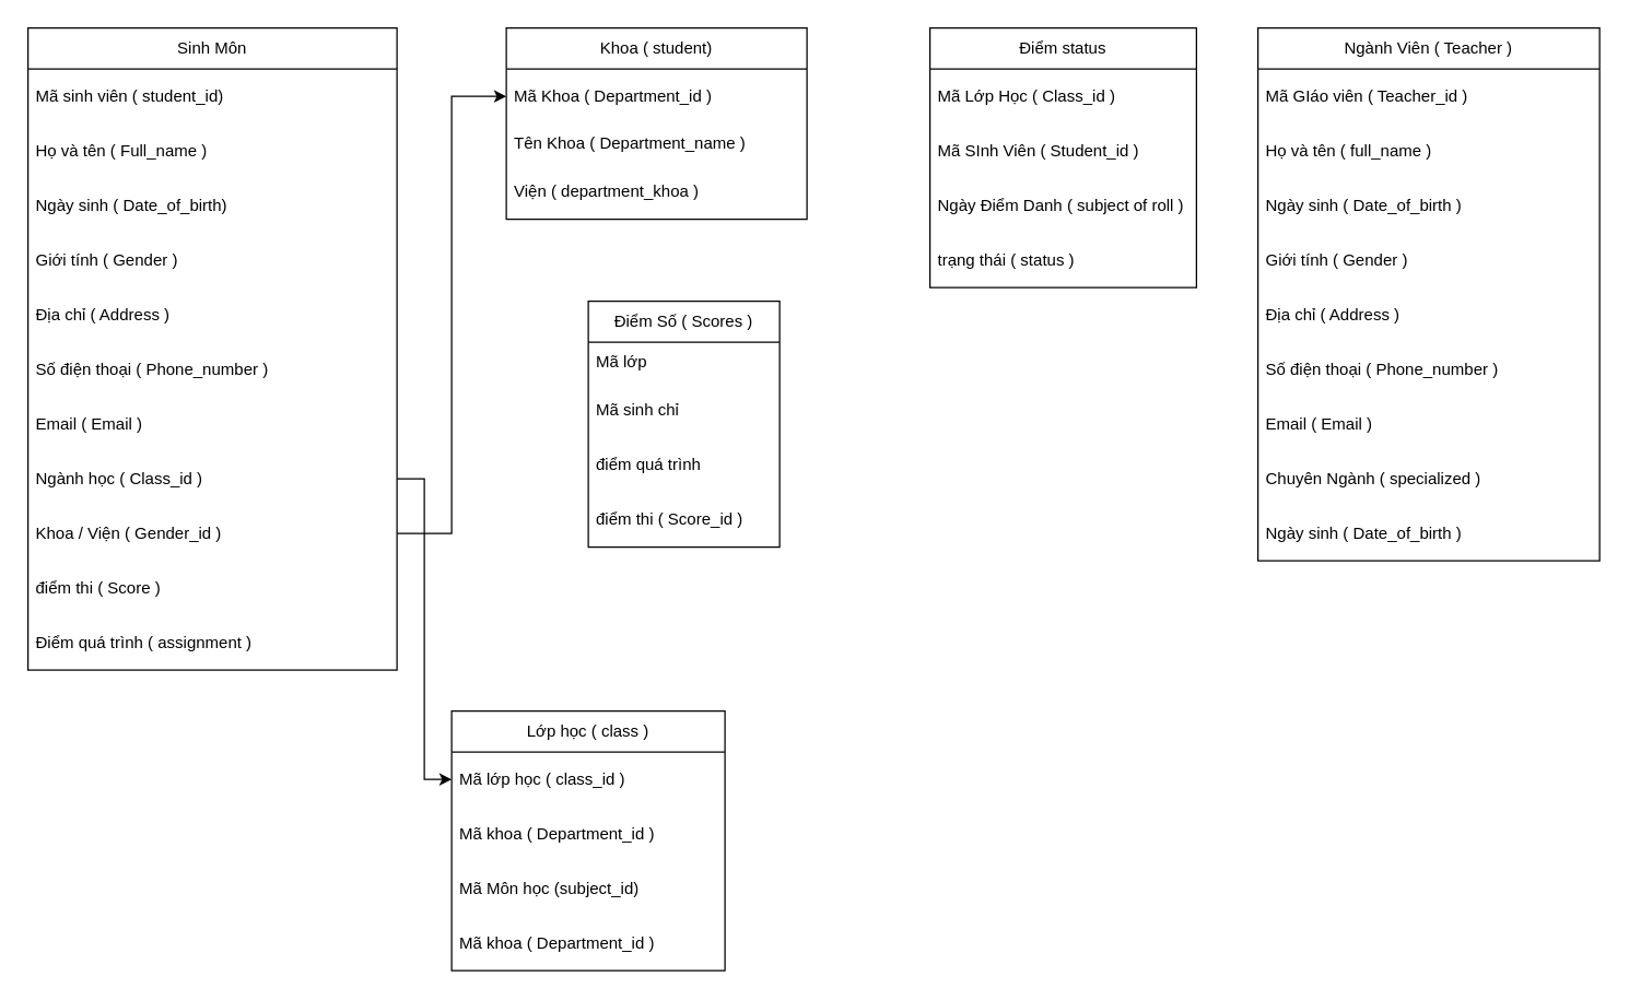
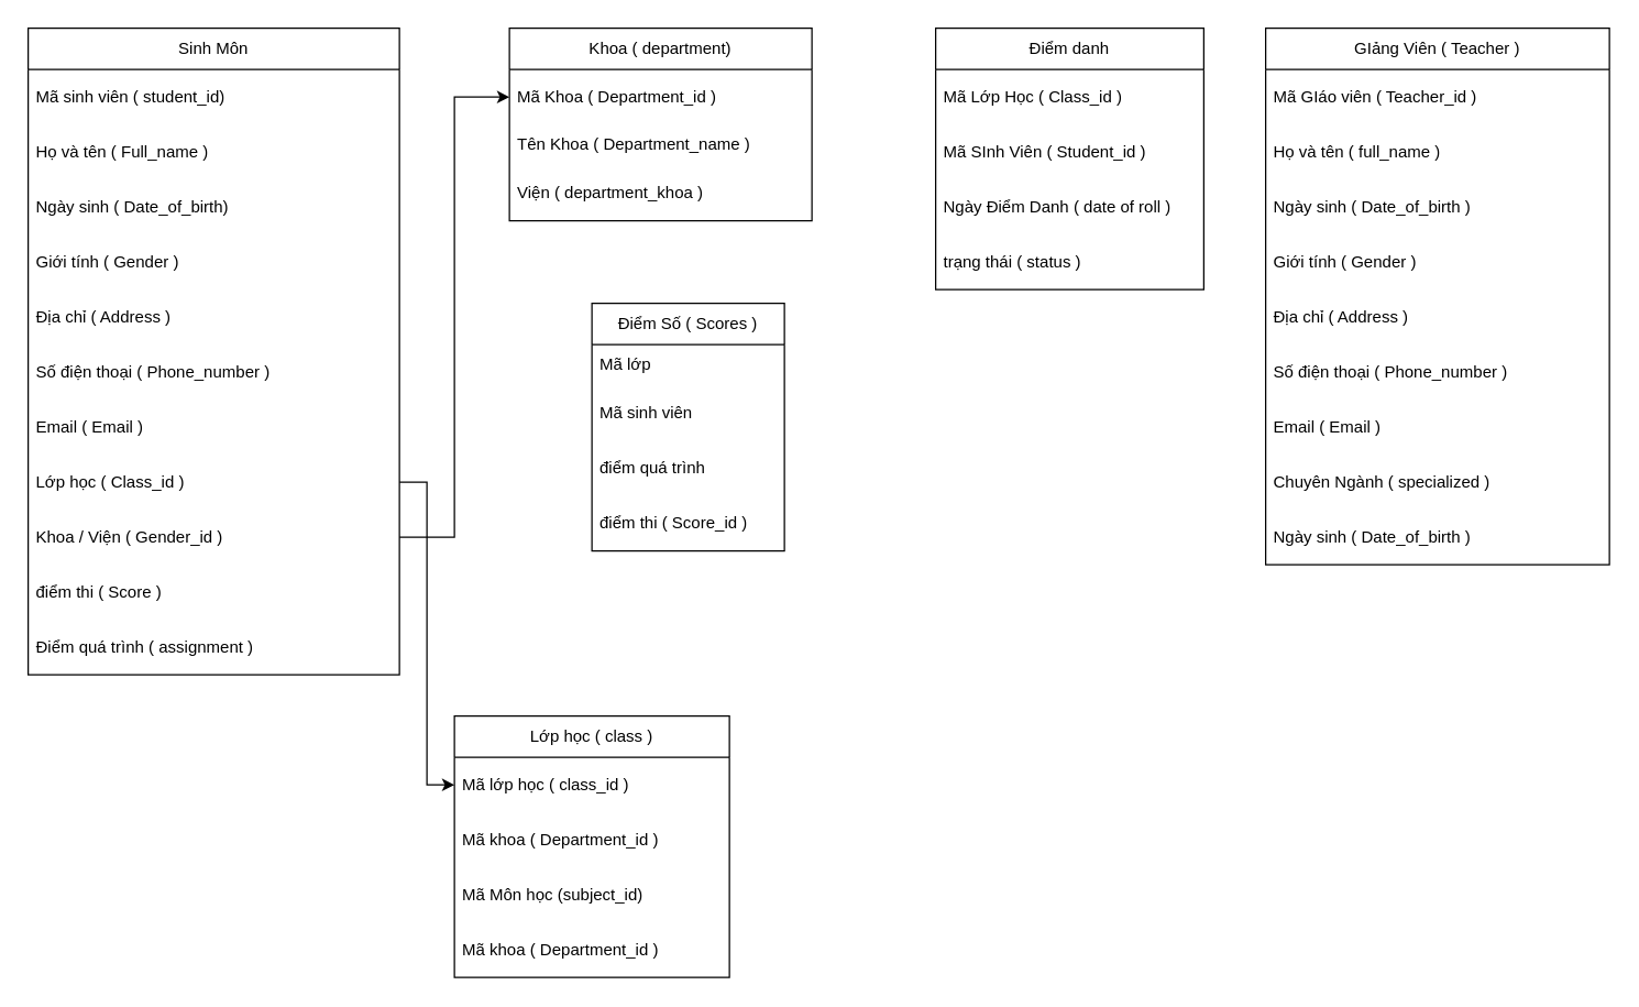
- <mxCell id="14" value="Khoa ( student)" style="swimlane;fontStyle=0;childLayout=stackLayout;horizontal=1;startSize=30;horizontalStack=0;resizeParent=1;resizeParentMax=0;resizeLast=0;collapsible=1;marginBottom=0;whiteSpace=wrap;html=1;" parent="1" vertex="1"><mxGeometry x="370" y="20" width="220" height="140" as="geometry" /></mxCell>
+ <mxCell id="14" value="Khoa ( department)" style="swimlane;fontStyle=0;childLayout=stackLayout;horizontal=1;startSize=30;horizontalStack=0;resizeParent=1;resizeParentMax=0;resizeLast=0;collapsible=1;marginBottom=0;whiteSpace=wrap;html=1;" parent="1" vertex="1"><mxGeometry x="370" y="20" width="220" height="140" as="geometry" /></mxCell>
- <mxCell id="33" value="Điểm status" style="swimlane;fontStyle=0;childLayout=stackLayout;horizontal=1;startSize=30;horizontalStack=0;resizeParent=1;resizeParentMax=0;resizeLast=0;collapsible=1;marginBottom=0;whiteSpace=wrap;html=1;" parent="1" vertex="1"><mxGeometry x="680" y="20" width="195" height="190" as="geometry" /></mxCell>
+ <mxCell id="33" value="Điểm danh" style="swimlane;fontStyle=0;childLayout=stackLayout;horizontal=1;startSize=30;horizontalStack=0;resizeParent=1;resizeParentMax=0;resizeLast=0;collapsible=1;marginBottom=0;whiteSpace=wrap;html=1;" parent="1" vertex="1"><mxGeometry x="680" y="20" width="195" height="190" as="geometry" /></mxCell>
- <mxCell id="18" value="Ngành Viên ( Teacher )" style="swimlane;fontStyle=0;childLayout=stackLayout;horizontal=1;startSize=30;horizontalStack=0;resizeParent=1;resizeParentMax=0;resizeLast=0;collapsible=1;marginBottom=0;whiteSpace=wrap;html=1;" parent="1" vertex="1"><mxGeometry x="920" y="20" width="250" height="390" as="geometry" /></mxCell>
+ <mxCell id="18" value="GIảng Viên ( Teacher )" style="swimlane;fontStyle=0;childLayout=stackLayout;horizontal=1;startSize=30;horizontalStack=0;resizeParent=1;resizeParentMax=0;resizeLast=0;collapsible=1;marginBottom=0;whiteSpace=wrap;html=1;" parent="1" vertex="1"><mxGeometry x="920" y="20" width="250" height="390" as="geometry" /></mxCell>
- <mxCell id="36" value="Ngày Điểm Danh ( subject of roll )" style="text;strokeColor=none;fillColor=none;align=left;verticalAlign=middle;spacingLeft=4;spacingRight=4;overflow=hidden;points=[[0,0.5],[1,0.5]];portConstraint=eastwest;rotatable=0;whiteSpace=wrap;html=1;" parent="33" vertex="1"><mxGeometry y="110" width="195" height="40" as="geometry" /></mxCell>
+ <mxCell id="36" value="Ngày Điểm Danh ( date of roll )" style="text;strokeColor=none;fillColor=none;align=left;verticalAlign=middle;spacingLeft=4;spacingRight=4;overflow=hidden;points=[[0,0.5],[1,0.5]];portConstraint=eastwest;rotatable=0;whiteSpace=wrap;html=1;" parent="33" vertex="1"><mxGeometry y="110" width="195" height="40" as="geometry" /></mxCell>
- <mxCell id="40" value="Mã sinh chỉ&amp;nbsp;" style="text;strokeColor=none;fillColor=none;align=left;verticalAlign=middle;spacingLeft=4;spacingRight=4;overflow=hidden;points=[[0,0.5],[1,0.5]];portConstraint=eastwest;rotatable=0;whiteSpace=wrap;html=1;" parent="38" vertex="1"><mxGeometry y="60" width="140" height="40" as="geometry" /></mxCell>
+ <mxCell id="40" value="Mã sinh viên&amp;nbsp;" style="text;strokeColor=none;fillColor=none;align=left;verticalAlign=middle;spacingLeft=4;spacingRight=4;overflow=hidden;points=[[0,0.5],[1,0.5]];portConstraint=eastwest;rotatable=0;whiteSpace=wrap;html=1;" parent="38" vertex="1"><mxGeometry y="60" width="140" height="40" as="geometry" /></mxCell>
- <mxCell id="10" value="Ngành học ( Class_id )&amp;nbsp;" style="text;strokeColor=none;fillColor=none;align=left;verticalAlign=middle;spacingLeft=4;spacingRight=4;overflow=hidden;points=[[0,0.5],[1,0.5]];portConstraint=eastwest;rotatable=0;whiteSpace=wrap;html=1;" parent="2" vertex="1"><mxGeometry y="310" width="270" height="40" as="geometry" /></mxCell>
+ <mxCell id="10" value="Lớp học ( Class_id )&amp;nbsp;" style="text;strokeColor=none;fillColor=none;align=left;verticalAlign=middle;spacingLeft=4;spacingRight=4;overflow=hidden;points=[[0,0.5],[1,0.5]];portConstraint=eastwest;rotatable=0;whiteSpace=wrap;html=1;" parent="2" vertex="1"><mxGeometry y="310" width="270" height="40" as="geometry" /></mxCell>
